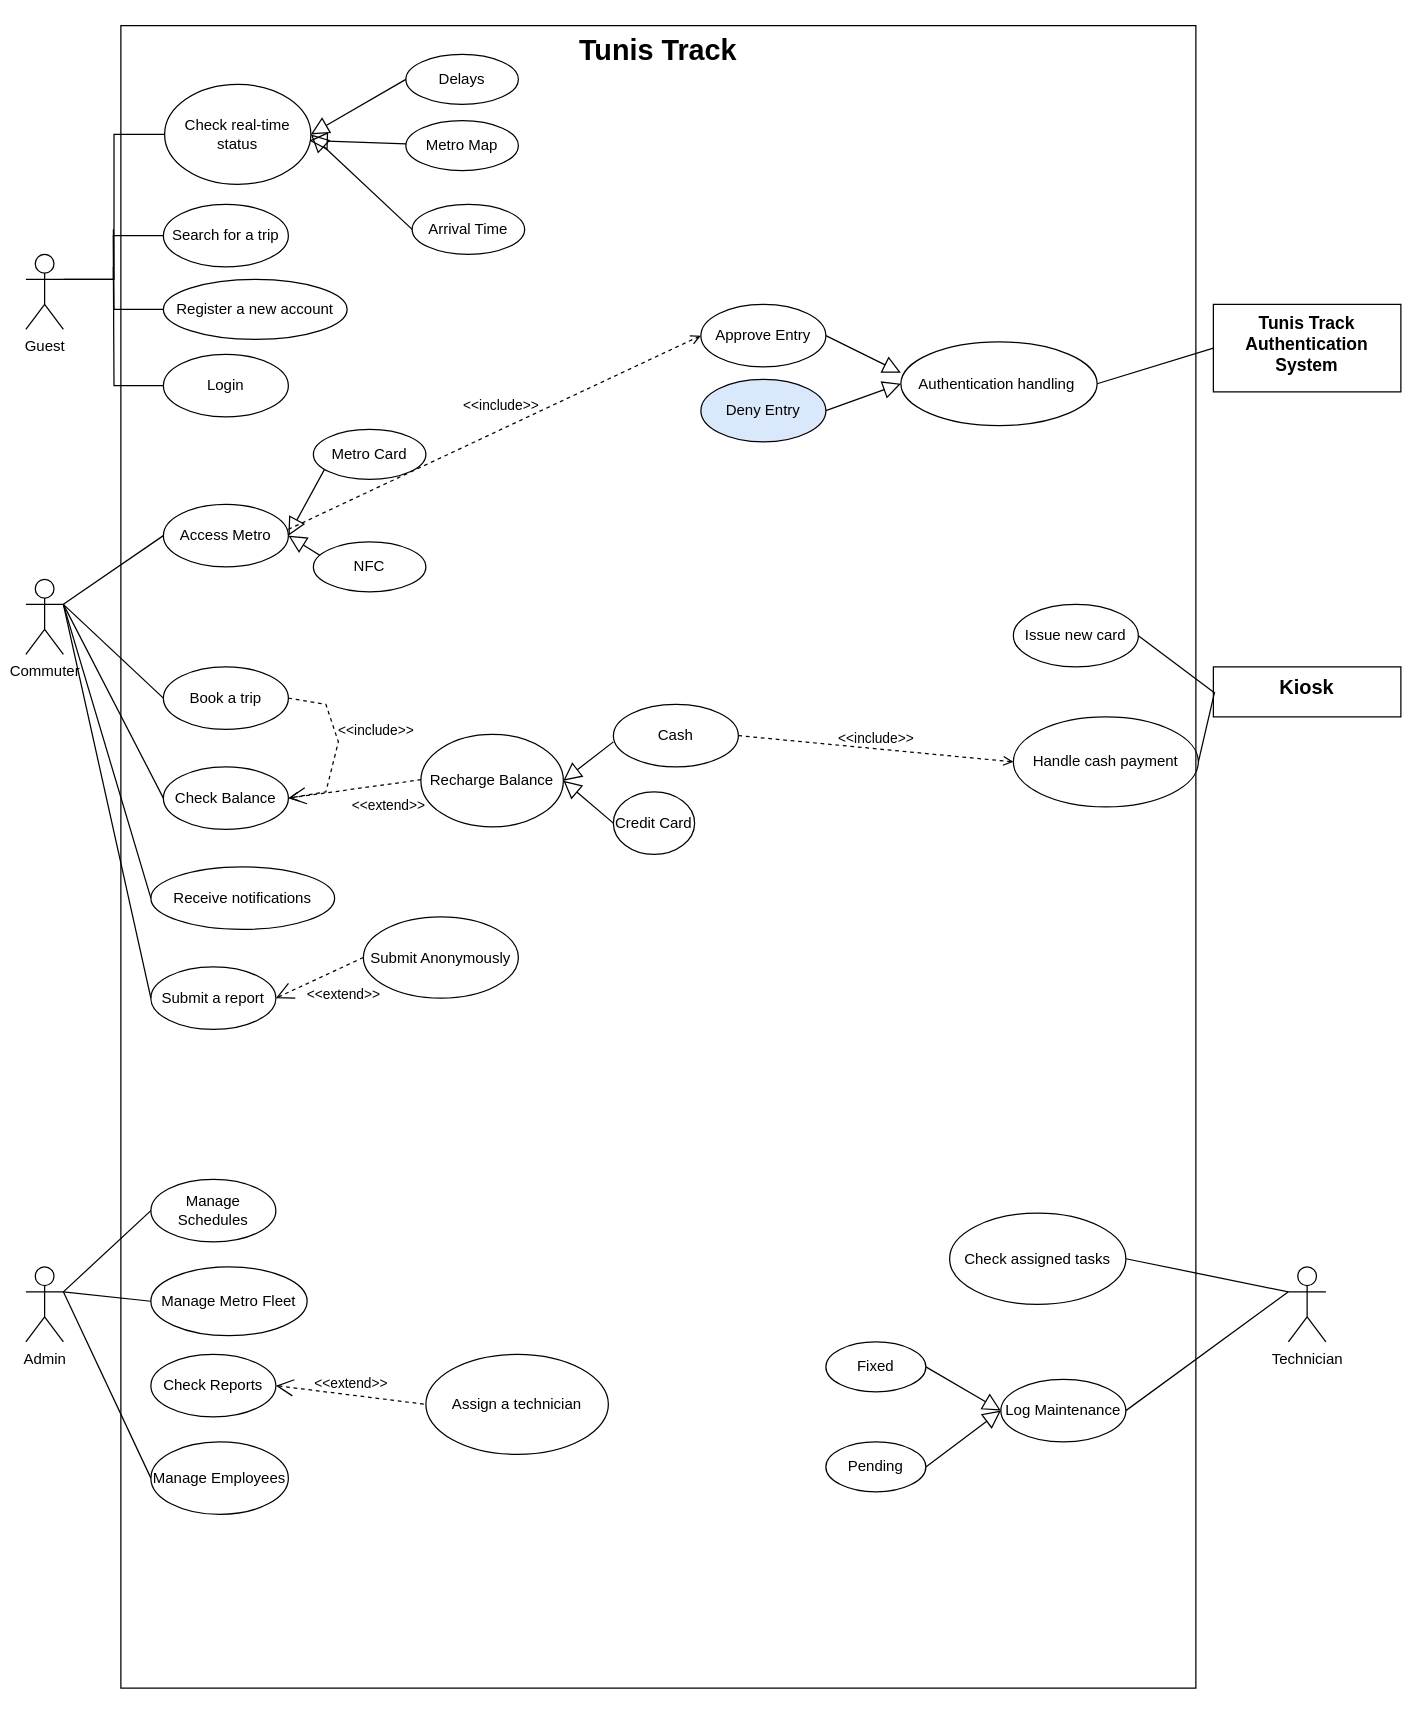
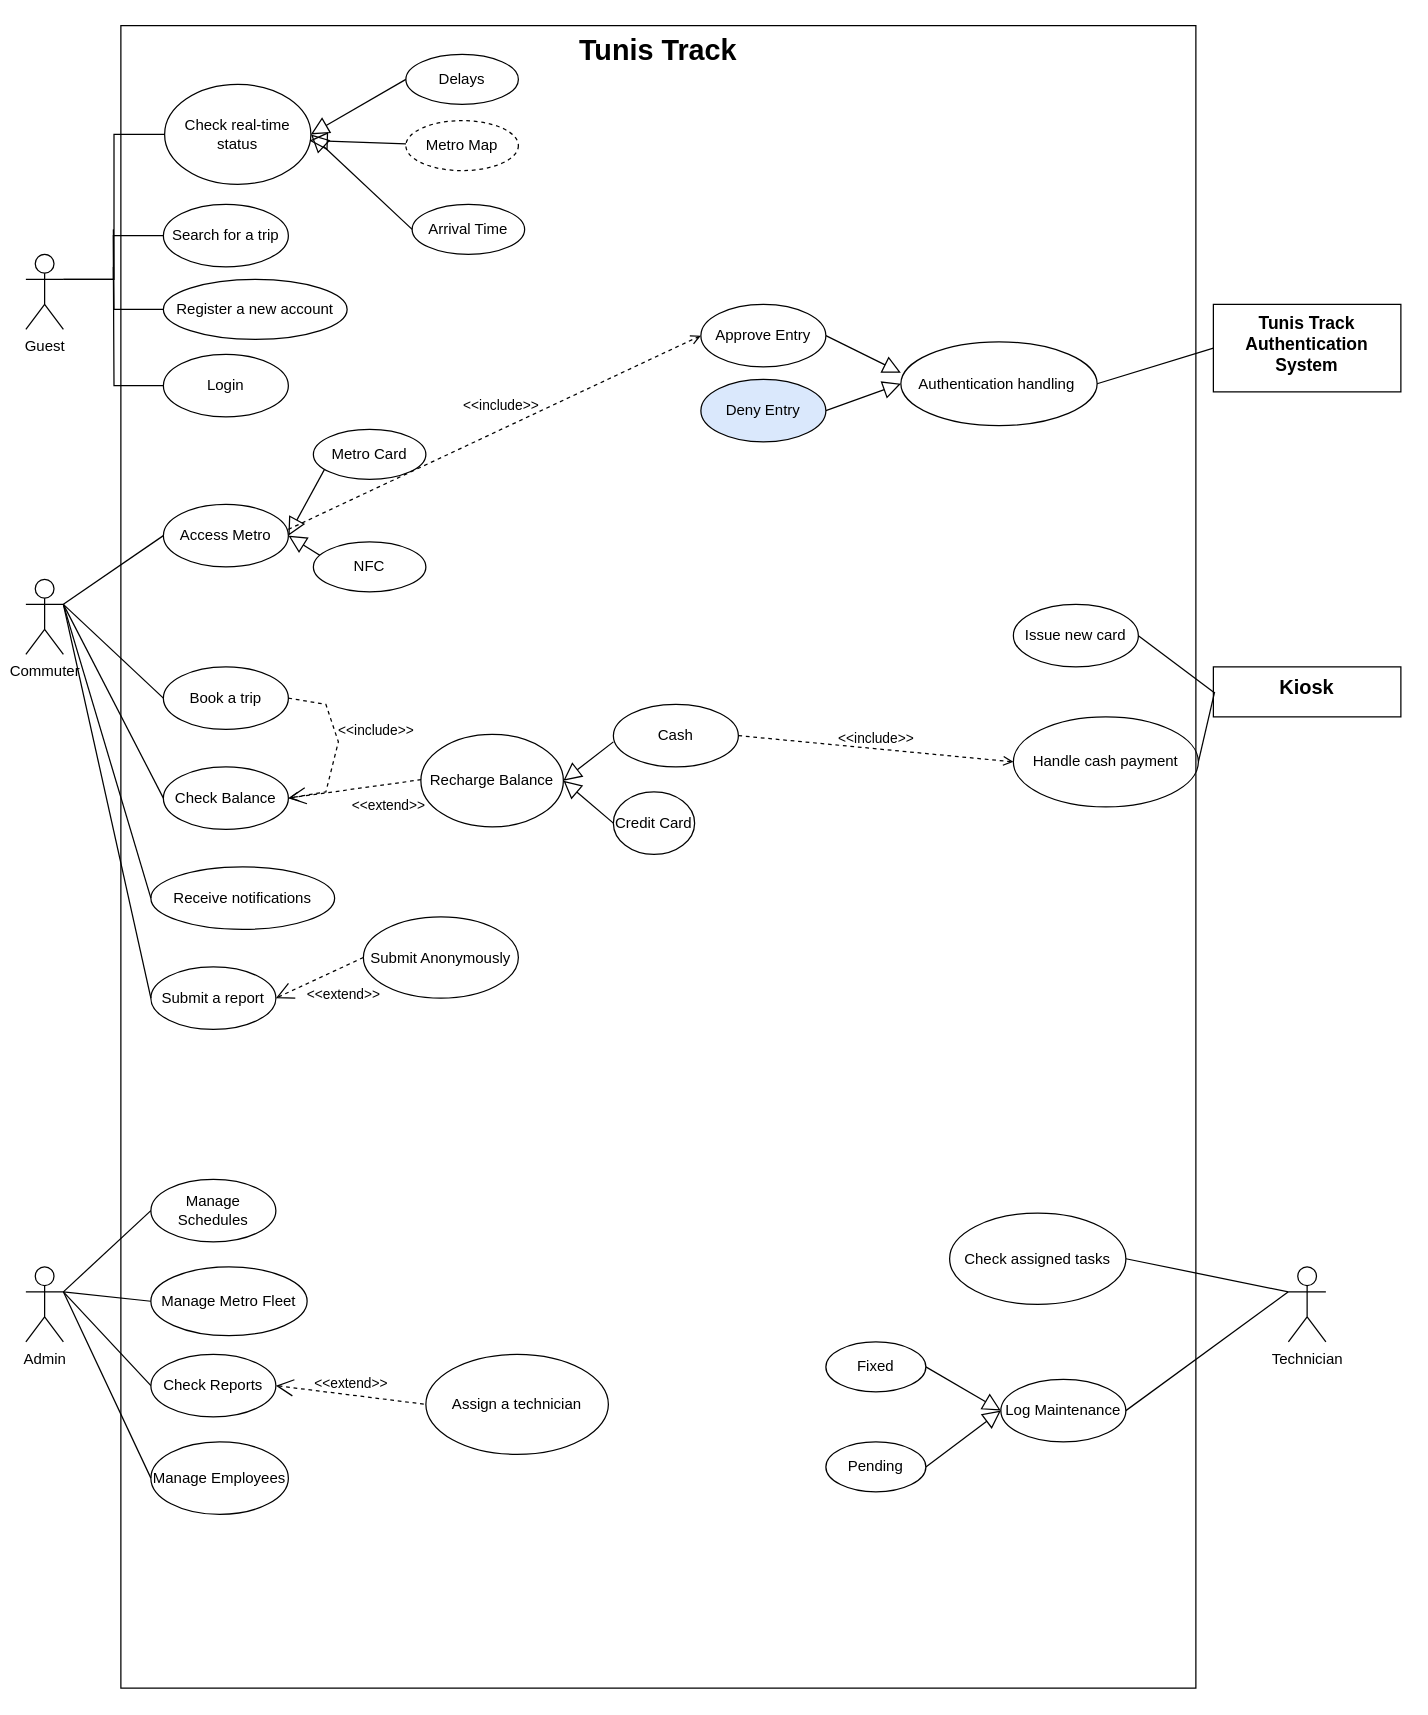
- <mxCell id="13" value="Metro Map" style="ellipse;whiteSpace=wrap;html=1;labelBackgroundColor=none;rounded=0;" parent="1" vertex="1"><mxGeometry x="324" y="96" width="90" height="40" as="geometry" /></mxCell>
+ <mxCell id="13" value="Metro Map" style="ellipse;whiteSpace=wrap;html=1;labelBackgroundColor=none;rounded=0;dashed=1;" parent="1" vertex="1"><mxGeometry x="324" y="96" width="90" height="40" as="geometry" /></mxCell>
+ <mxCell id="62" value="" style="edgeStyle=none;html=1;endArrow=none;verticalAlign=bottom;rounded=0;exitX=1;exitY=0.333;exitDx=0;exitDy=0;exitPerimeter=0;entryX=0;entryY=0.5;entryDx=0;entryDy=0;labelBackgroundColor=none;fontColor=default;" parent="1" source="55" target="58" edge="1"><mxGeometry width="160" relative="1" as="geometry"><mxPoint x="330" y="1008" as="sourcePoint" /><mxPoint x="400" y="943" as="targetPoint" /></mxGeometry></mxCell>
